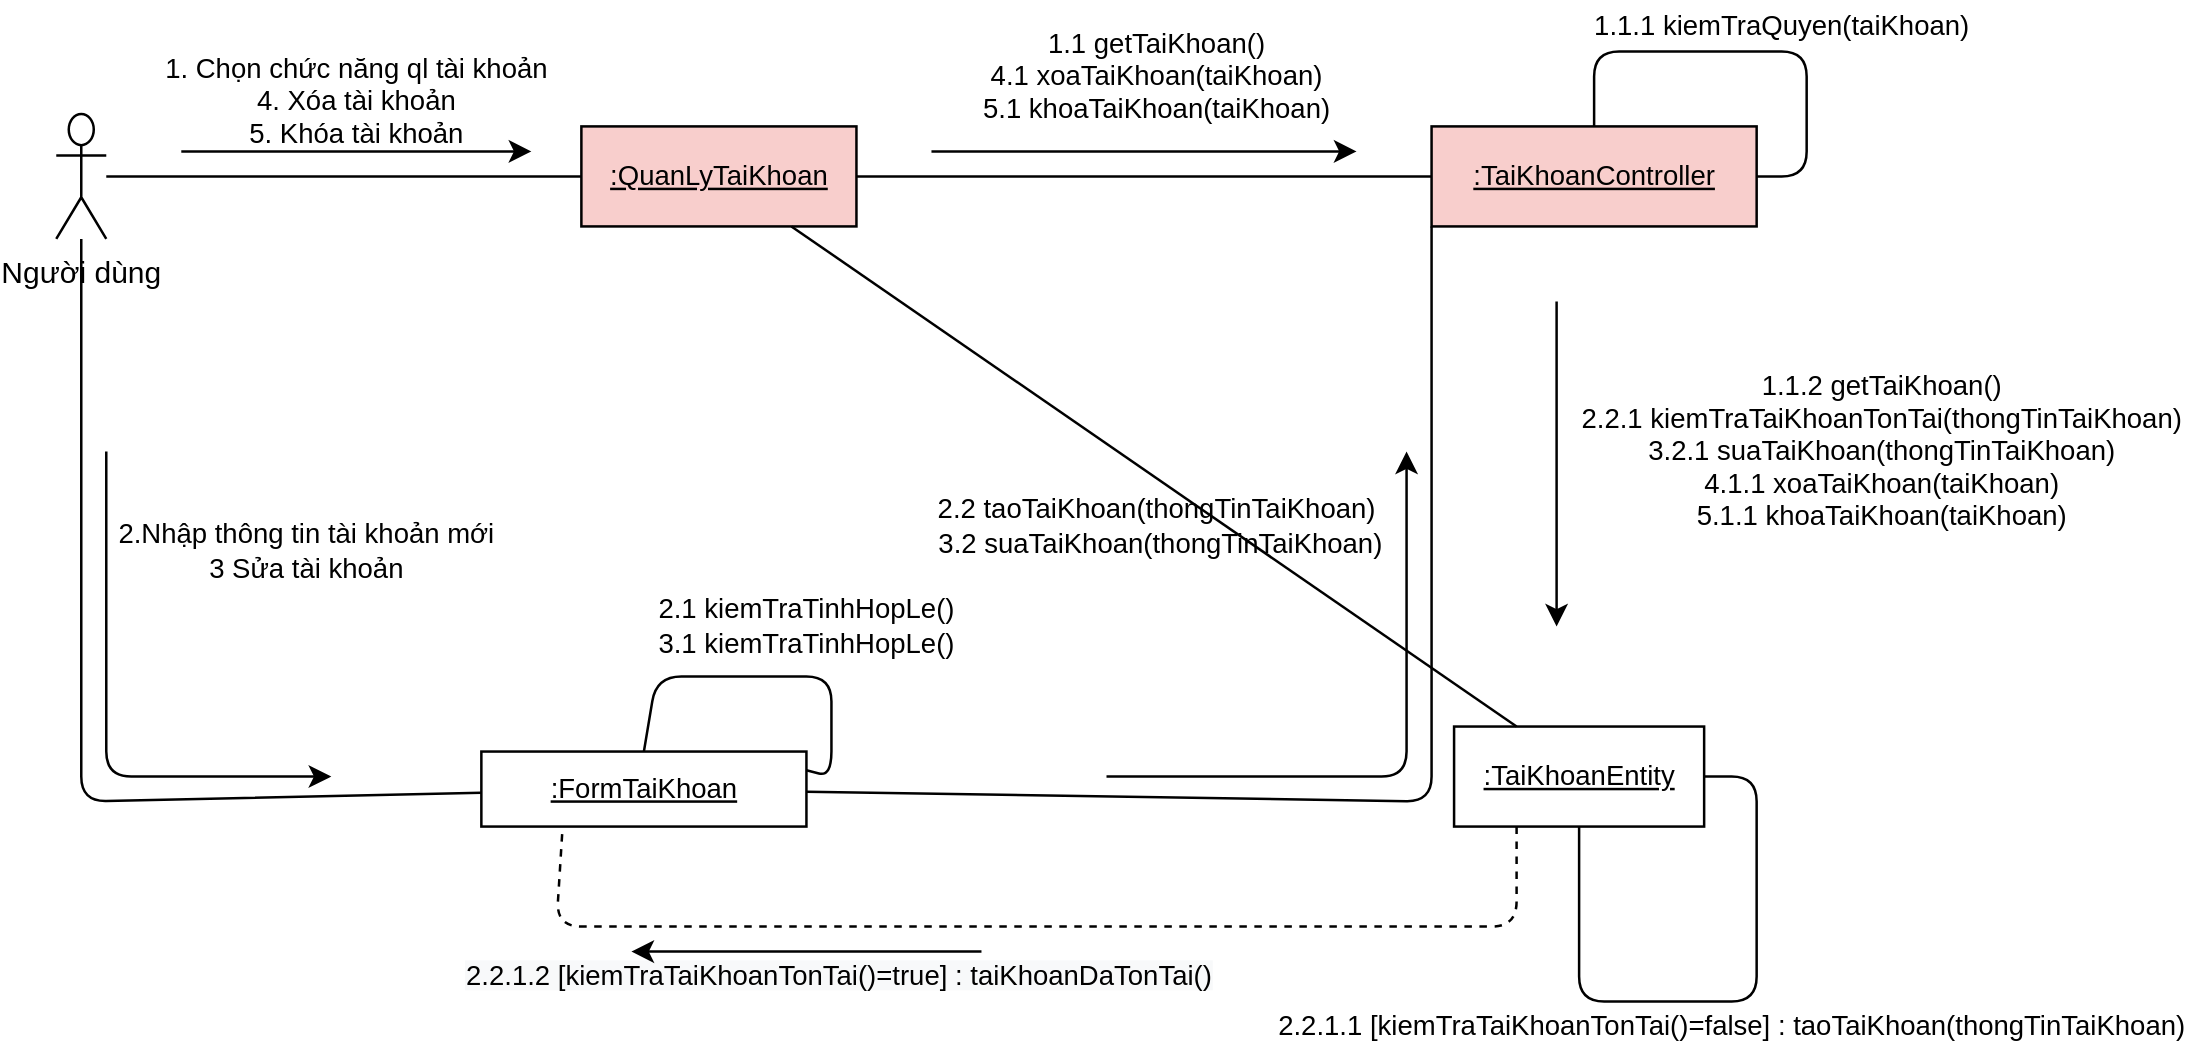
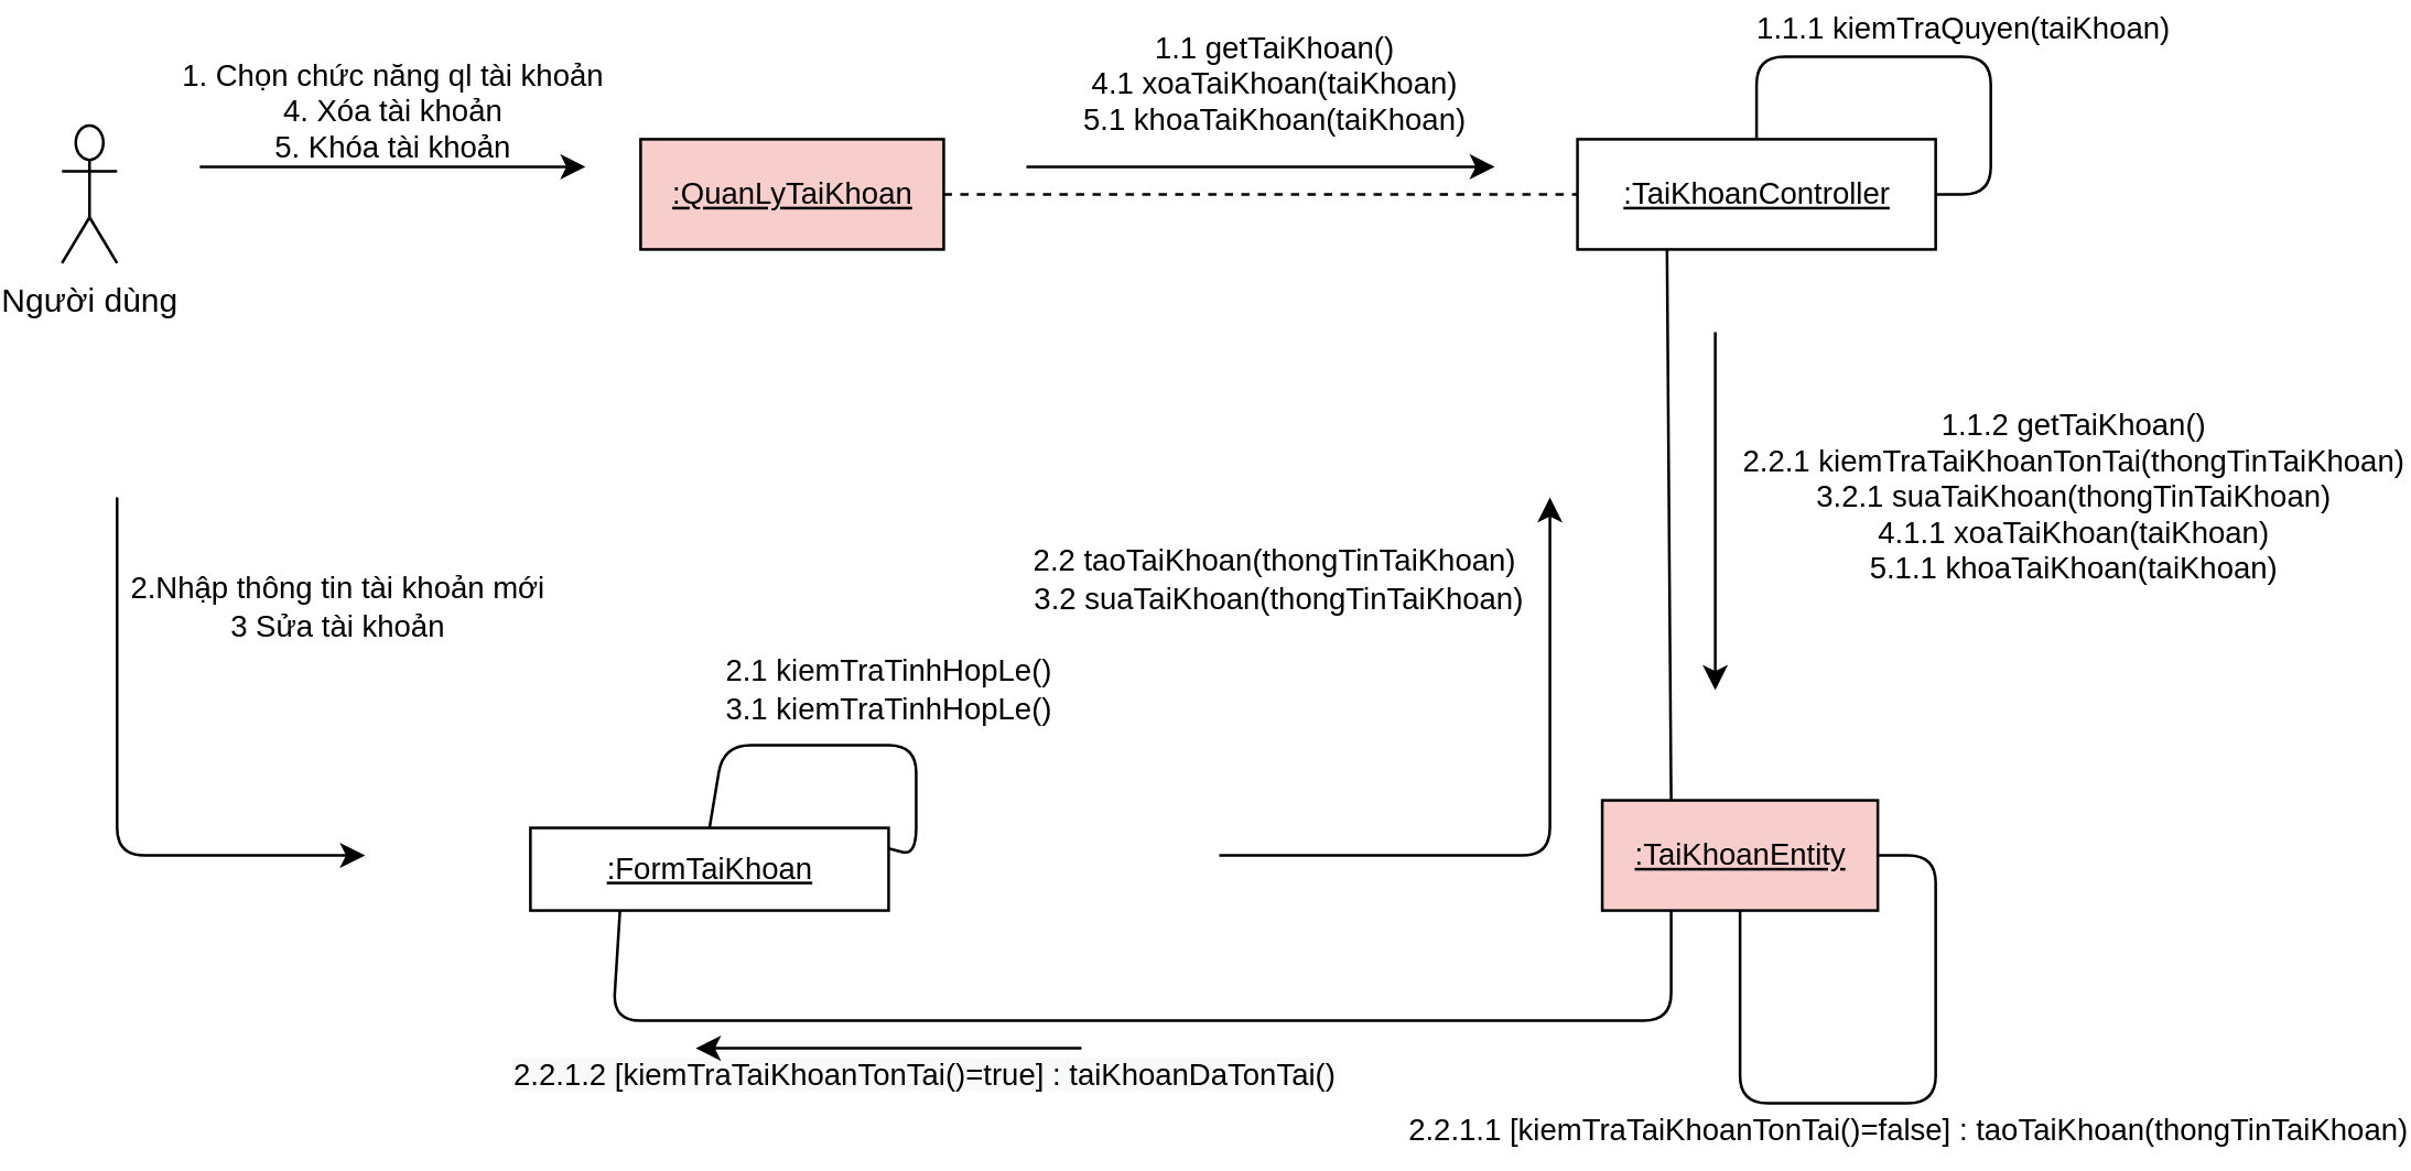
- <mxCell id="7" value="" style="endArrow=none;html=1;fontSize=11;" edge="1" parent="1" source="2" target="3"><mxGeometry width="50" height="50" relative="1" as="geometry"><mxPoint x="130" y="230" as="sourcePoint" /><mxPoint x="180" y="180" as="targetPoint" /></mxGeometry></mxCell>
- <mxCell id="9" value="" style="endArrow=none;html=1;labelBackgroundColor=none;fontSize=11;" edge="1" parent="1" source="3" target="5"><mxGeometry width="50" height="50" relative="1" as="geometry"><mxPoint x="350" y="250" as="sourcePoint" /><mxPoint x="400" y="200" as="targetPoint" /></mxGeometry></mxCell>
+ <mxCell id="9" value="" style="endArrow=none;html=1;labelBackgroundColor=none;fontSize=11;dashed=1;" edge="1" parent="1" source="3" target="5"><mxGeometry width="50" height="50" relative="1" as="geometry"><mxPoint x="350" y="250" as="sourcePoint" /><mxPoint x="400" y="200" as="targetPoint" /></mxGeometry></mxCell>
- <mxCell id="5" value=":TaiKhoanController" style="html=1;fontStyle=4;fontSize=11;fillColor=#f8cecc;" vertex="1" parent="1"><mxGeometry x="570" y="50" width="130" height="40" as="geometry" /></mxCell>
+ <mxCell id="5" value=":TaiKhoanController" style="html=1;fontStyle=4;fontSize=11;" vertex="1" parent="1"><mxGeometry x="570" y="50" width="130" height="40" as="geometry" /></mxCell>
- <mxCell id="12" value="" style="endArrow=none;html=1;labelBackgroundColor=none;fontSize=11;exitX=0.25;exitY=0;exitDx=0;exitDy=0;" edge="1" parent="1" source="6" target="3"><mxGeometry width="50" height="50" relative="1" as="geometry"><mxPoint x="360" y="400" as="sourcePoint" /><mxPoint x="410" y="350" as="targetPoint" /></mxGeometry></mxCell>
+ <mxCell id="12" value="" style="endArrow=none;html=1;labelBackgroundColor=none;fontSize=11;entryX=0.25;entryY=1;entryDx=0;entryDy=0;exitX=0.25;exitY=0;exitDx=0;exitDy=0;" edge="1" parent="1" source="6" target="5"><mxGeometry width="50" height="50" relative="1" as="geometry"><mxPoint x="360" y="400" as="sourcePoint" /><mxPoint x="410" y="350" as="targetPoint" /></mxGeometry></mxCell>
- <mxCell id="11" value="" style="endArrow=none;html=1;labelBackgroundColor=none;fontSize=11;" edge="1" parent="1" source="4" target="2"><mxGeometry width="50" height="50" relative="1" as="geometry"><mxPoint x="270" y="410" as="sourcePoint" /><mxPoint x="320" y="360" as="targetPoint" /><Array as="points"><mxPoint x="30" y="320" /></Array></mxGeometry></mxCell>
- <mxCell id="6" value=":TaiKhoanEntity" style="html=1;fontStyle=4;fontSize=11;" vertex="1" parent="1"><mxGeometry x="579" y="290" width="100" height="40" as="geometry" /></mxCell>
+ <mxCell id="6" value=":TaiKhoanEntity" style="html=1;fontStyle=4;fontSize=11;fillColor=#f8cecc;" vertex="1" parent="1"><mxGeometry x="579" y="290" width="100" height="40" as="geometry" /></mxCell>
- <mxCell id="10" value="" style="endArrow=none;html=1;labelBackgroundColor=none;fontSize=11;entryX=0;entryY=1;entryDx=0;entryDy=0;" edge="1" parent="1" source="4" target="5"><mxGeometry width="50" height="50" relative="1" as="geometry"><mxPoint x="310" y="240" as="sourcePoint" /><mxPoint x="360" y="190" as="targetPoint" /><Array as="points"><mxPoint x="570" y="320" /></Array></mxGeometry></mxCell>
- <mxCell id="20" value="&#10;&#10;&lt;span style=&quot;color: rgb(0, 0, 0); font-family: helvetica; font-size: 11px; font-style: normal; font-weight: 400; letter-spacing: normal; text-align: center; text-indent: 0px; text-transform: none; word-spacing: 0px; background-color: rgb(248, 249, 250); display: inline; float: none;&quot;&gt;2.2.1.2 [kiemTraTaiKhoanTonTai()=true] : taiKhoanDaTonTai()&lt;/span&gt;&#10;&#10;" style="endArrow=none;html=1;labelBackgroundColor=none;fontSize=11;entryX=0.25;entryY=1;entryDx=0;entryDy=0;exitX=0.25;exitY=1;exitDx=0;exitDy=0;dashed=1;" edge="1" parent="1" source="6" target="4"><mxGeometry x="0.339" y="20" width="50" height="50" relative="1" as="geometry"><mxPoint x="210" y="450" as="sourcePoint" /><mxPoint x="260" y="400" as="targetPoint" /><Array as="points"><mxPoint x="604" y="370" /><mxPoint x="220" y="370" /></Array><mxPoint as="offset" /></mxGeometry></mxCell>
+ <mxCell id="20" value="&#10;&#10;&lt;span style=&quot;color: rgb(0, 0, 0); font-family: helvetica; font-size: 11px; font-style: normal; font-weight: 400; letter-spacing: normal; text-align: center; text-indent: 0px; text-transform: none; word-spacing: 0px; background-color: rgb(248, 249, 250); display: inline; float: none;&quot;&gt;2.2.1.2 [kiemTraTaiKhoanTonTai()=true] : taiKhoanDaTonTai()&lt;/span&gt;&#10;&#10;" style="endArrow=none;html=1;labelBackgroundColor=none;fontSize=11;entryX=0.25;entryY=1;entryDx=0;entryDy=0;exitX=0.25;exitY=1;exitDx=0;exitDy=0;" edge="1" parent="1" source="6" target="4"><mxGeometry x="0.339" y="20" width="50" height="50" relative="1" as="geometry"><mxPoint x="210" y="450" as="sourcePoint" /><mxPoint x="260" y="400" as="targetPoint" /><Array as="points"><mxPoint x="604" y="370" /><mxPoint x="220" y="370" /></Array><mxPoint as="offset" /></mxGeometry></mxCell>
